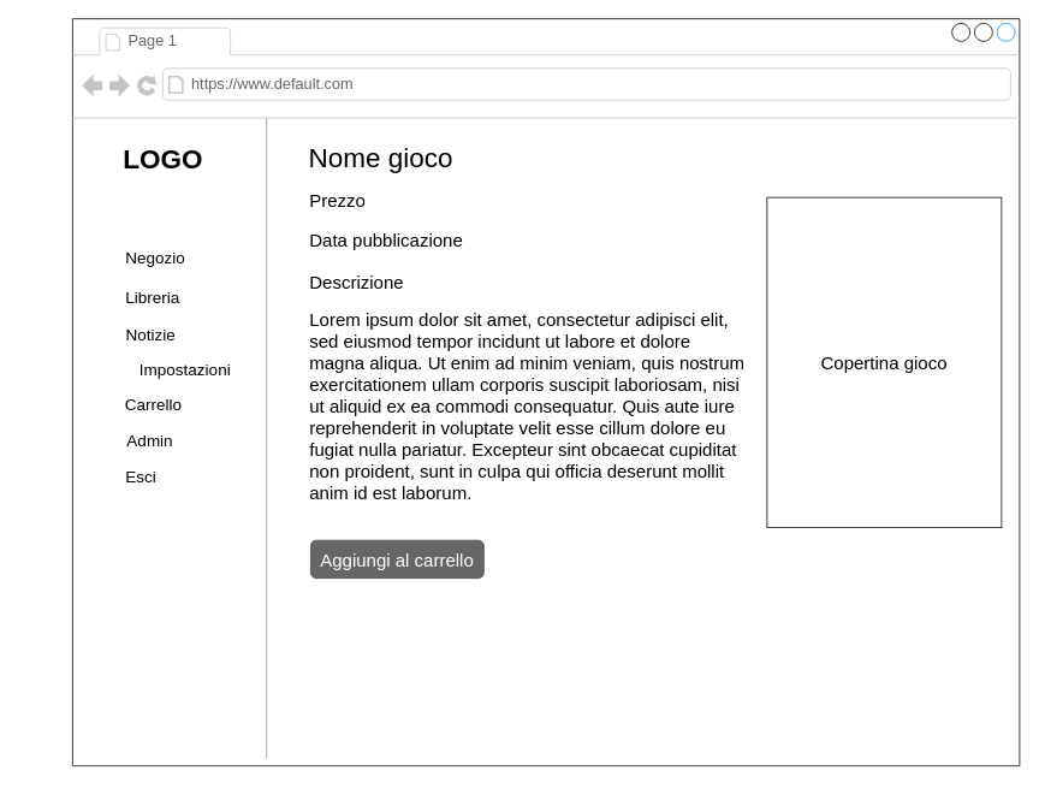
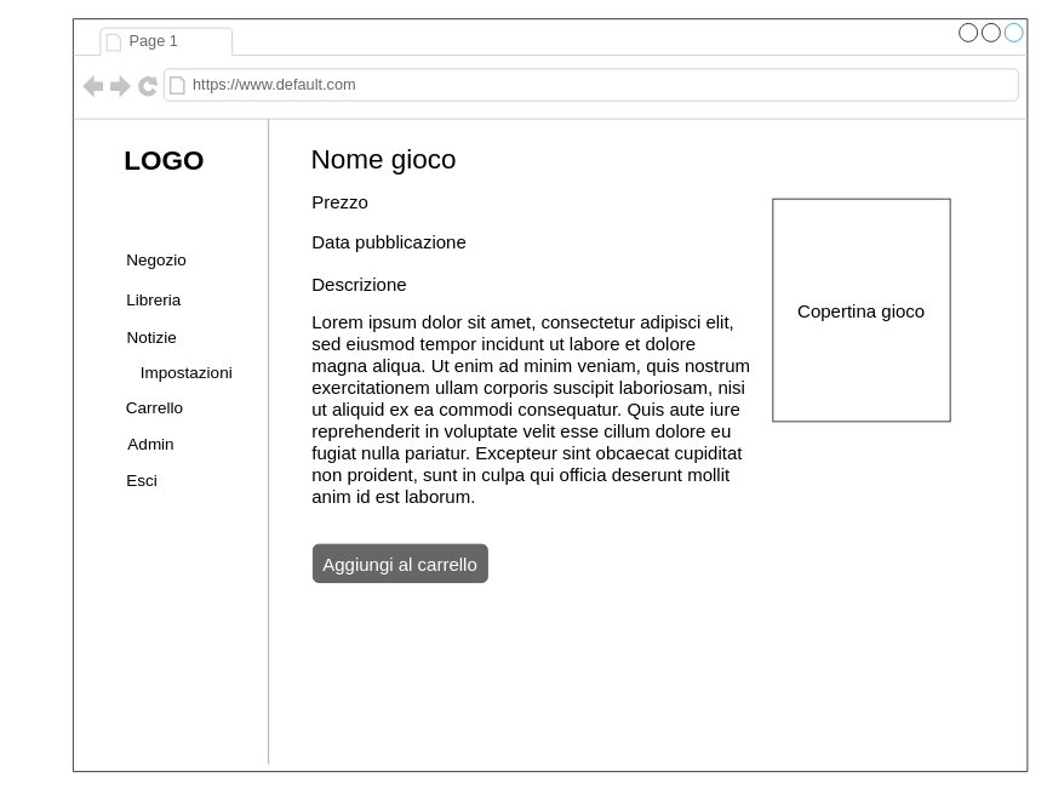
- <mxCell id="15" value="Copertina gioco" style="rounded=0;whiteSpace=wrap;html=1;fontSize=20;" vertex="1" parent="2"><mxGeometry x="770" y="198" width="260" height="366" as="geometry" /></mxCell>
+ <mxCell id="15" value="Copertina gioco" style="rounded=0;whiteSpace=wrap;html=1;fontSize=20;" vertex="1" parent="2"><mxGeometry x="770" y="198" width="195" height="245" as="geometry" /></mxCell>
